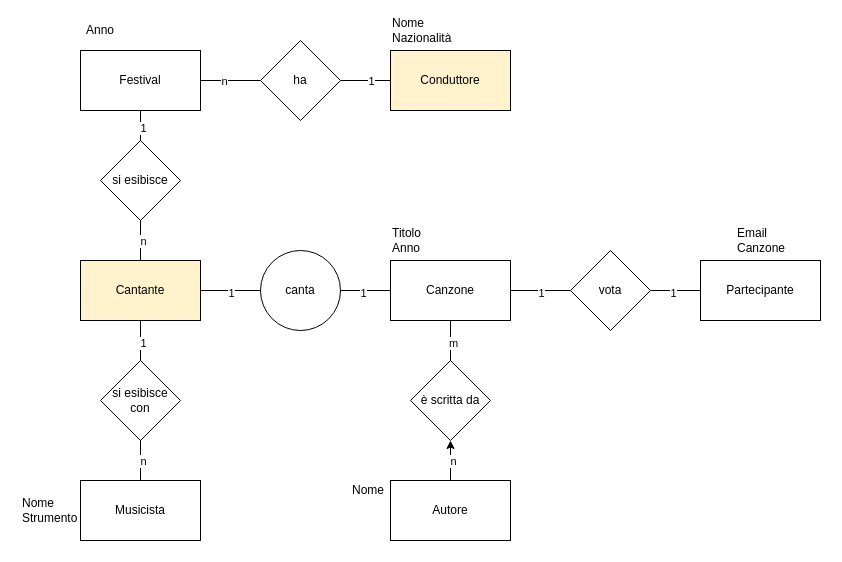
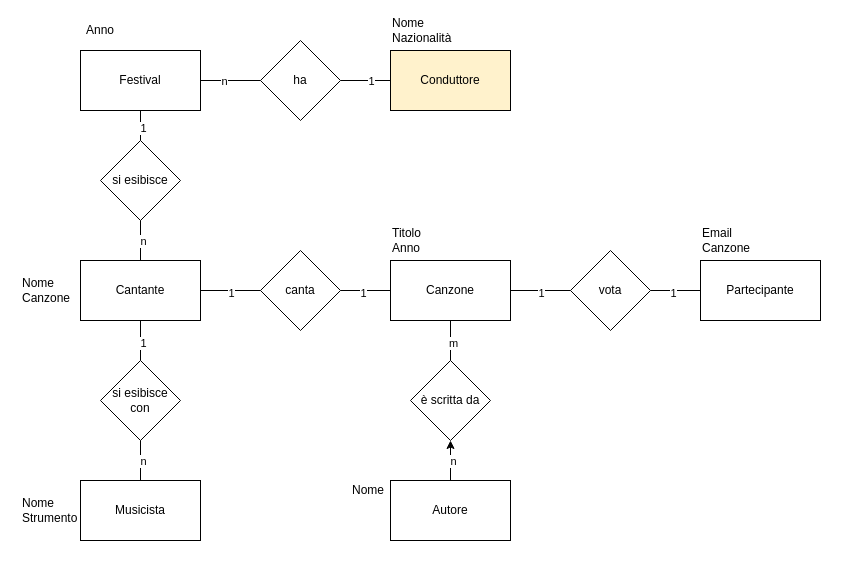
- <mxCell id="46" value="Email&lt;br&gt;Canzone" style="text;html=1;strokeColor=none;fillColor=none;align=left;verticalAlign=middle;whiteSpace=wrap;rounded=0;" vertex="1" parent="1"><mxGeometry x="735" y="230" width="40" height="20" as="geometry" /></mxCell>
+ <mxCell id="46" value="Email&lt;br&gt;Canzone" style="text;html=1;strokeColor=none;fillColor=none;align=left;verticalAlign=middle;whiteSpace=wrap;rounded=0;" vertex="1" parent="1"><mxGeometry x="700" y="230" width="40" height="20" as="geometry" /></mxCell>
+ <mxCell id="41" value="Nome&lt;br&gt;Canzone" style="text;html=1;strokeColor=none;fillColor=none;align=left;verticalAlign=middle;whiteSpace=wrap;rounded=0;" vertex="1" parent="1"><mxGeometry x="20" y="280" width="40" height="20" as="geometry" /></mxCell>
- <mxCell id="3" value="Cantante" style="rounded=0;whiteSpace=wrap;html=1;fillColor=#fff2cc;" vertex="1" parent="1"><mxGeometry x="80" y="260" width="120" height="60" as="geometry" /></mxCell>
+ <mxCell id="3" value="Cantante" style="rounded=0;whiteSpace=wrap;html=1;" vertex="1" parent="1"><mxGeometry x="80" y="260" width="120" height="60" as="geometry" /></mxCell>
- <mxCell id="24" value="canta" style="ellipse;whiteSpace=wrap;html=1;" vertex="1" parent="1"><mxGeometry x="260" y="250" width="80" height="80" as="geometry" /></mxCell>
+ <mxCell id="24" value="canta" style="rhombus;whiteSpace=wrap;html=1;" vertex="1" parent="1"><mxGeometry x="260" y="250" width="80" height="80" as="geometry" /></mxCell>
